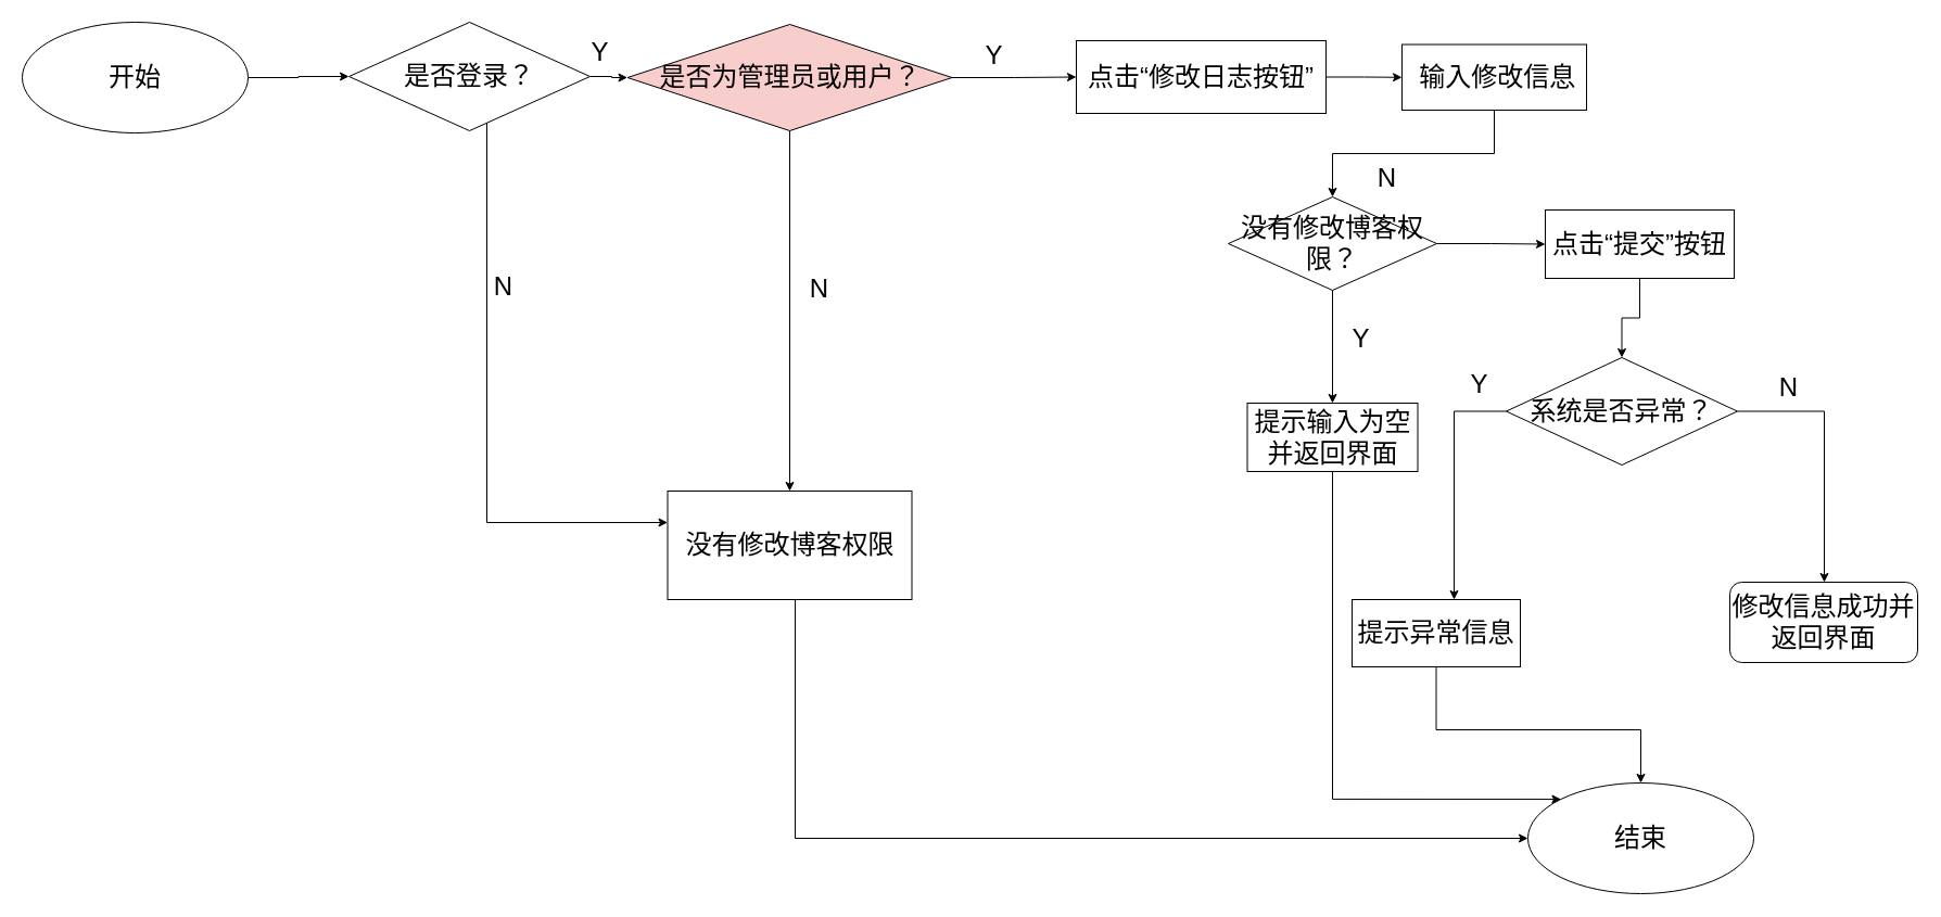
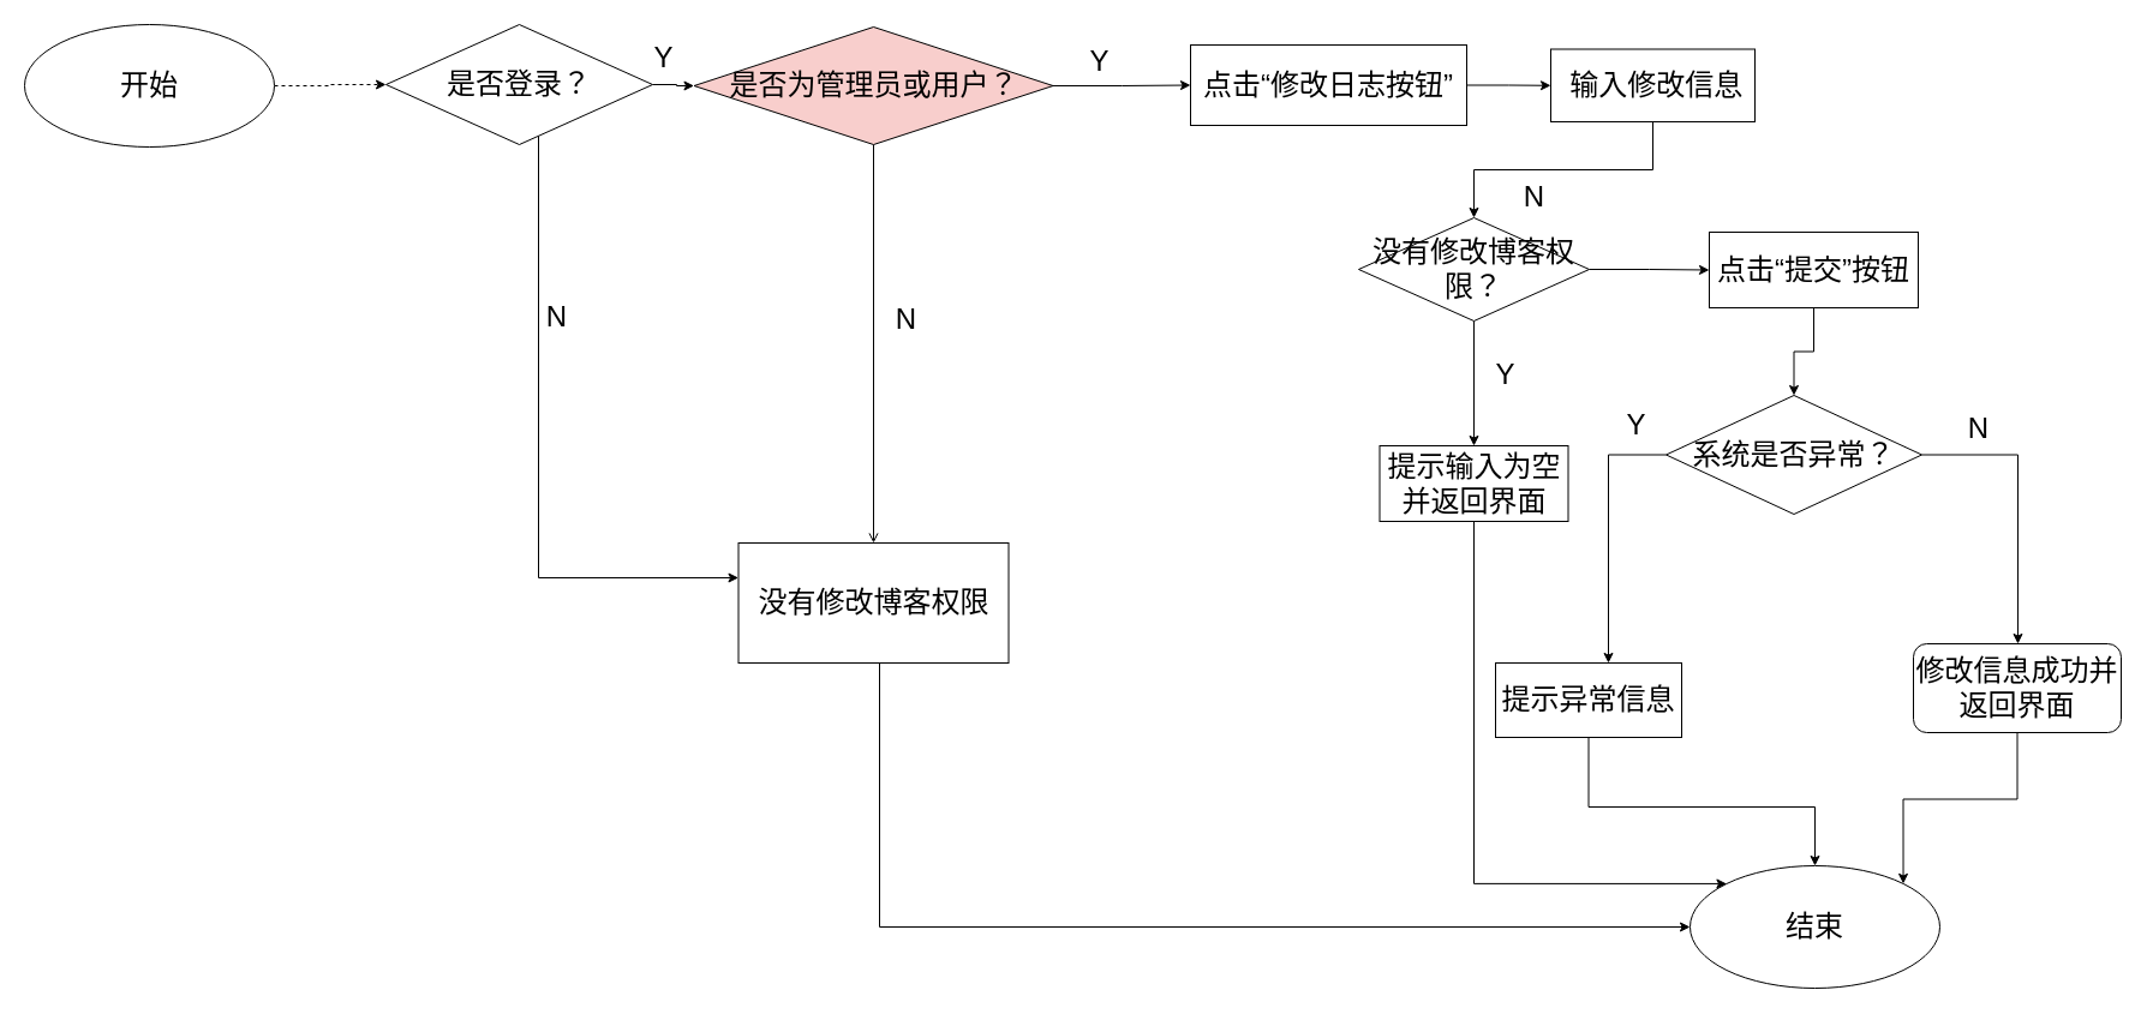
- <mxCell id="2" value="" style="edgeStyle=orthogonalEdgeStyle;rounded=0;orthogonalLoop=1;jettySize=auto;html=1;" edge="1" parent="1" source="3" target="6"><mxGeometry relative="1" as="geometry" /></mxCell>
+ <mxCell id="2" value="" style="edgeStyle=orthogonalEdgeStyle;rounded=0;orthogonalLoop=1;jettySize=auto;html=1;dashed=1;" edge="1" parent="1" source="3" target="6"><mxGeometry relative="1" as="geometry" /></mxCell>
- <mxCell id="10" style="edgeStyle=orthogonalEdgeStyle;rounded=0;orthogonalLoop=1;jettySize=auto;html=1;entryX=0.5;entryY=0;entryDx=0;entryDy=0;" edge="1" parent="1" source="11" target="8"><mxGeometry relative="1" as="geometry" /></mxCell>
+ <mxCell id="10" style="edgeStyle=orthogonalEdgeStyle;rounded=0;orthogonalLoop=1;jettySize=auto;html=1;entryX=0.5;entryY=0;entryDx=0;entryDy=0;endArrow=open;" edge="1" parent="1" source="11" target="8"><mxGeometry relative="1" as="geometry" /></mxCell>
+ <mxCell id="29" style="edgeStyle=orthogonalEdgeStyle;rounded=0;orthogonalLoop=1;jettySize=auto;html=1;entryX=1;entryY=0;entryDx=0;entryDy=0;" edge="1" parent="1" source="30" target="35"><mxGeometry relative="1" as="geometry" /></mxCell>
